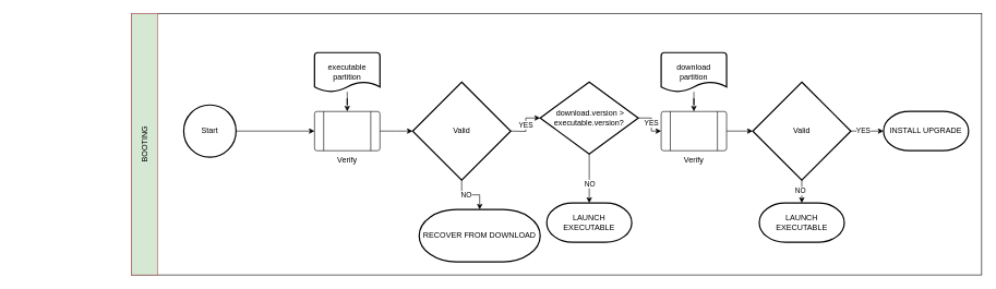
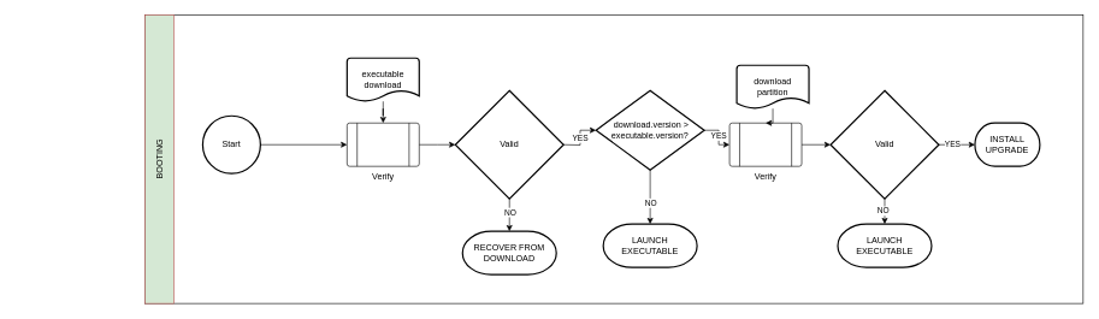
- <mxCell id="7" value="executable partition" style="strokeWidth=2;html=1;shape=mxgraph.flowchart.document2;whiteSpace=wrap;size=0.25;" parent="1" vertex="1"><mxGeometry x="480" y="80" width="100" height="60" as="geometry" /></mxCell>
+ <mxCell id="7" value="executable download" style="strokeWidth=2;html=1;shape=mxgraph.flowchart.document2;whiteSpace=wrap;size=0.25;" parent="1" vertex="1"><mxGeometry x="480" y="80" width="100" height="60" as="geometry" /></mxCell>
- <mxCell id="18" value="download &lt;br&gt;partition" style="strokeWidth=2;html=1;shape=mxgraph.flowchart.document2;whiteSpace=wrap;size=0.25;" parent="1" vertex="1"><mxGeometry x="1010" y="80" width="100" height="60" as="geometry" /></mxCell>
+ <mxCell id="18" value="download &lt;br&gt;partition" style="strokeWidth=2;html=1;shape=mxgraph.flowchart.document2;whiteSpace=wrap;size=0.25;" parent="1" vertex="1"><mxGeometry x="1020" y="90" width="100" height="60" as="geometry" /></mxCell>
- <mxCell id="21" value="INSTALL UPGRADE" style="strokeWidth=2;html=1;shape=mxgraph.flowchart.terminator;whiteSpace=wrap;" parent="1" vertex="1"><mxGeometry x="1350" y="170" width="130" height="60" as="geometry" /></mxCell>
+ <mxCell id="21" value="INSTALL UPGRADE" style="strokeWidth=2;html=1;shape=mxgraph.flowchart.terminator;whiteSpace=wrap;" parent="1" vertex="1"><mxGeometry x="1350" y="170" width="90" height="60" as="geometry" /></mxCell>
- <mxCell id="9" value="RECOVER FROM DOWNLOAD" style="strokeWidth=2;html=1;shape=mxgraph.flowchart.terminator;whiteSpace=wrap;" parent="1" vertex="1"><mxGeometry x="640" y="320" width="185" height="80" as="geometry" /></mxCell>
+ <mxCell id="9" value="RECOVER FROM DOWNLOAD" style="strokeWidth=2;html=1;shape=mxgraph.flowchart.terminator;whiteSpace=wrap;" parent="1" vertex="1"><mxGeometry y="320" width="130" height="60" as="geometry" x="640" /></mxCell>
